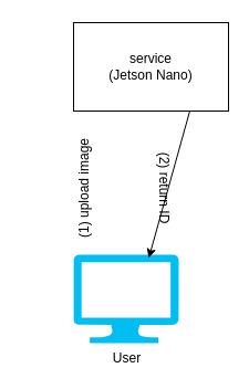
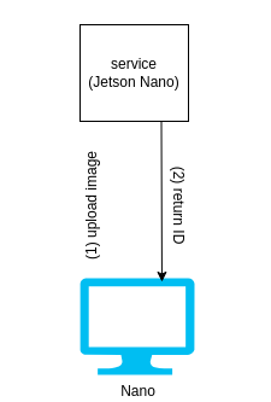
- <mxCell id="2" value="&lt;div&gt;service&lt;/div&gt;&lt;div&gt;(Jetson Nano)&lt;br&gt;&lt;/div&gt;" style="rounded=0;whiteSpace=wrap;html=1;" vertex="1" parent="1"><mxGeometry x="66" y="20" width="140" height="80" as="geometry" /></mxCell>
+ <mxCell id="2" value="&lt;div&gt;service&lt;/div&gt;&lt;div&gt;(Jetson Nano)&lt;br&gt;&lt;/div&gt;" style="rounded=0;whiteSpace=wrap;html=1;" vertex="1" parent="1"><mxGeometry x="66" y="20" width="90" height="80" as="geometry" /></mxCell>
- <mxCell id="3" value="User" style="verticalLabelPosition=bottom;html=1;verticalAlign=top;align=center;strokeColor=none;fillColor=#00BEF2;shape=mxgraph.azure.computer;pointerEvents=1;" vertex="1" parent="1"><mxGeometry x="66" y="230" width="95" height="80" as="geometry" /></mxCell>
+ <mxCell id="3" value="Nano" style="verticalLabelPosition=bottom;html=1;verticalAlign=top;align=center;strokeColor=none;fillColor=#00BEF2;shape=mxgraph.azure.computer;pointerEvents=1;" vertex="1" parent="1"><mxGeometry x="66" y="230" width="95" height="80" as="geometry" /></mxCell>
